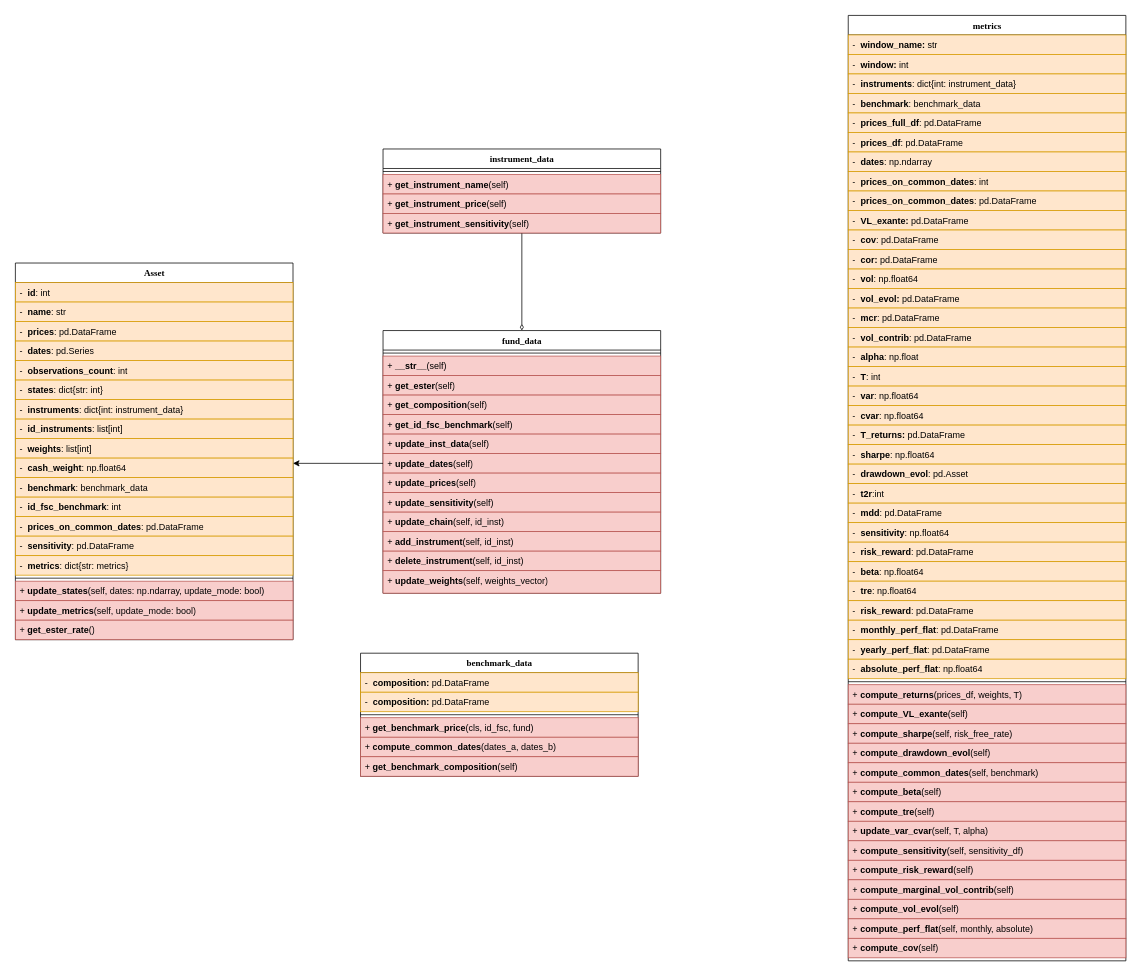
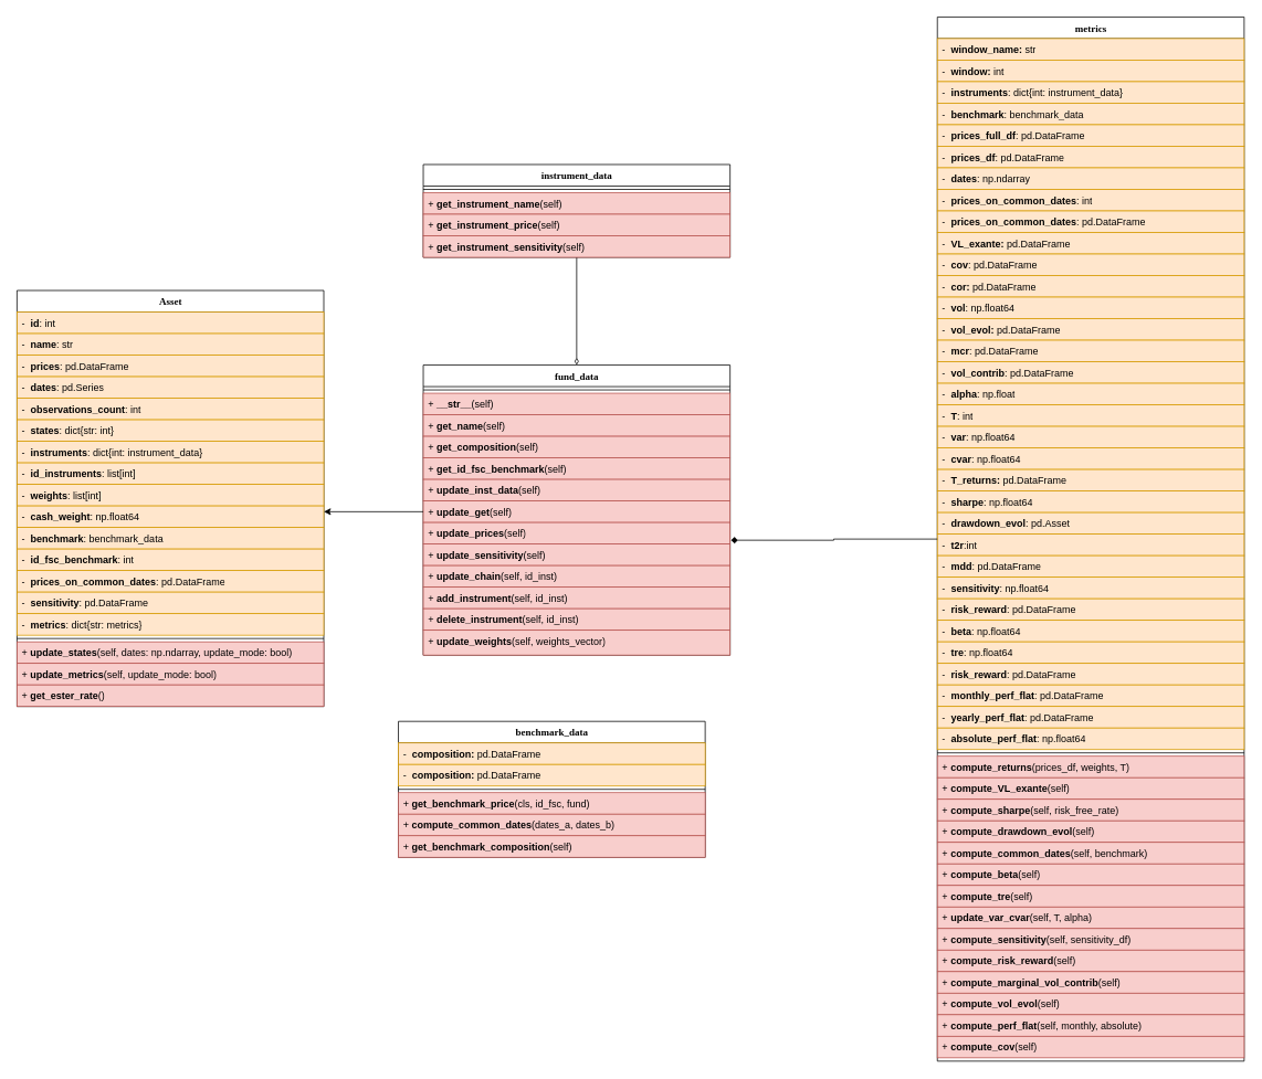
- <mxCell id="25" value="+ &lt;b&gt;get_ester&lt;/b&gt;(self)" style="text;html=1;strokeColor=#b85450;fillColor=#f8cecc;align=left;verticalAlign=top;spacingLeft=4;spacingRight=4;whiteSpace=wrap;overflow=hidden;rotatable=0;points=[[0,0.5],[1,0.5]];portConstraint=eastwest;" vertex="1" parent="22"><mxGeometry y="60" width="370" height="26" as="geometry" /></mxCell>
+ <mxCell id="25" value="+ &lt;b&gt;get_name&lt;/b&gt;(self)" style="text;html=1;strokeColor=#b85450;fillColor=#f8cecc;align=left;verticalAlign=top;spacingLeft=4;spacingRight=4;whiteSpace=wrap;overflow=hidden;rotatable=0;points=[[0,0.5],[1,0.5]];portConstraint=eastwest;" vertex="1" parent="22"><mxGeometry y="60" width="370" height="26" as="geometry" /></mxCell>
- <mxCell id="29" value="+ &lt;b&gt;update_dates&lt;/b&gt;(self)" style="text;html=1;strokeColor=#b85450;fillColor=#f8cecc;align=left;verticalAlign=top;spacingLeft=4;spacingRight=4;whiteSpace=wrap;overflow=hidden;rotatable=0;points=[[0,0.5],[1,0.5]];portConstraint=eastwest;" vertex="1" parent="22"><mxGeometry y="164" width="370" height="26" as="geometry" /></mxCell>
+ <mxCell id="29" value="+ &lt;b&gt;update_get&lt;/b&gt;(self)" style="text;html=1;strokeColor=#b85450;fillColor=#f8cecc;align=left;verticalAlign=top;spacingLeft=4;spacingRight=4;whiteSpace=wrap;overflow=hidden;rotatable=0;points=[[0,0.5],[1,0.5]];portConstraint=eastwest;" vertex="1" parent="22"><mxGeometry y="164" width="370" height="26" as="geometry" /></mxCell>
+ <mxCell id="99" style="edgeStyle=orthogonalEdgeStyle;rounded=0;orthogonalLoop=1;jettySize=auto;html=1;entryX=1.003;entryY=-0.178;entryDx=0;entryDy=0;entryPerimeter=0;endArrow=diamond;endFill=1;" edge="1" parent="1" source="49" target="31"><mxGeometry relative="1" as="geometry" /></mxCell>
